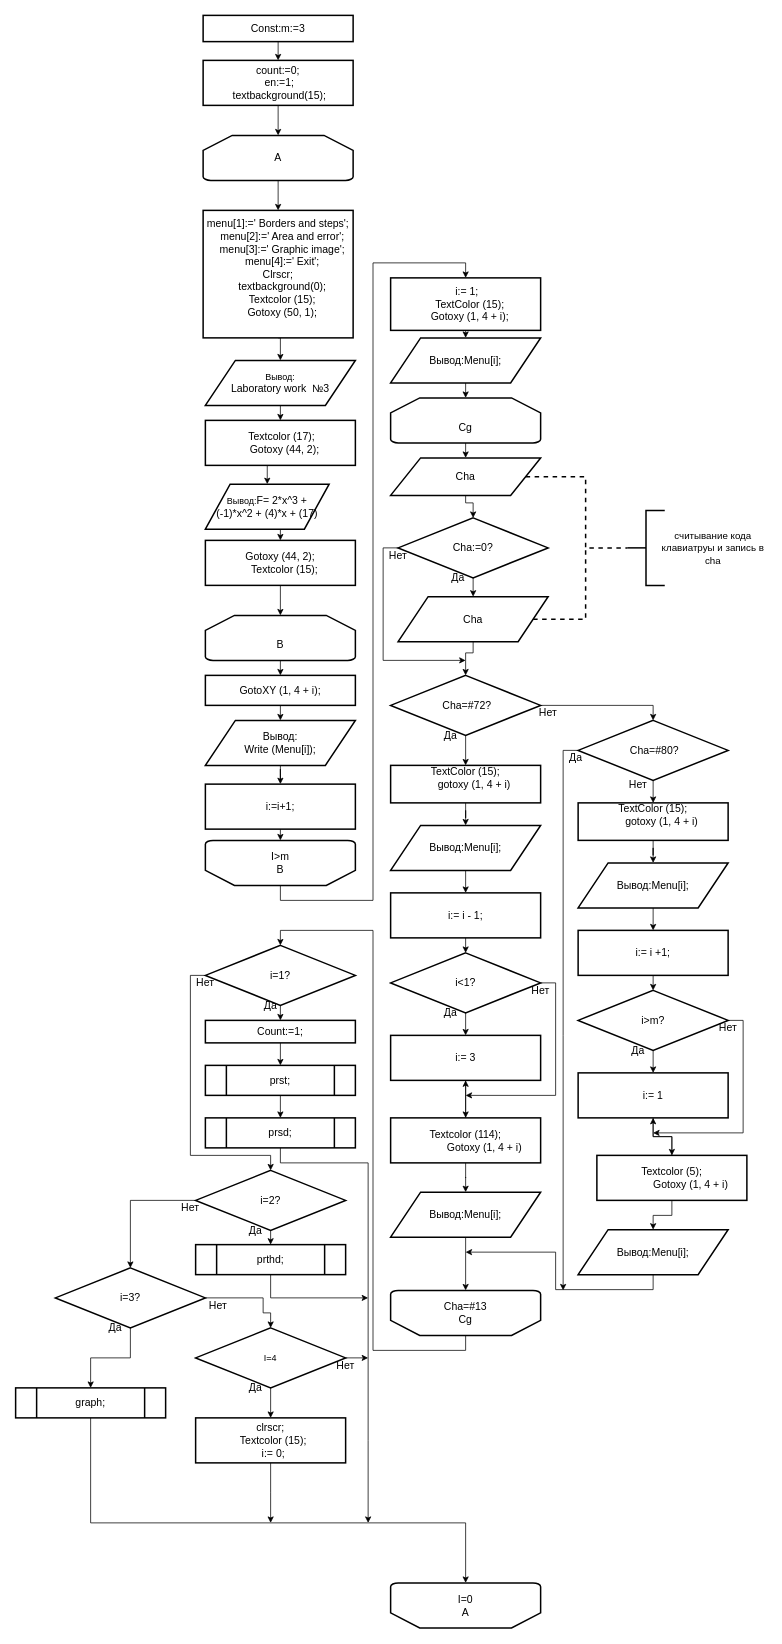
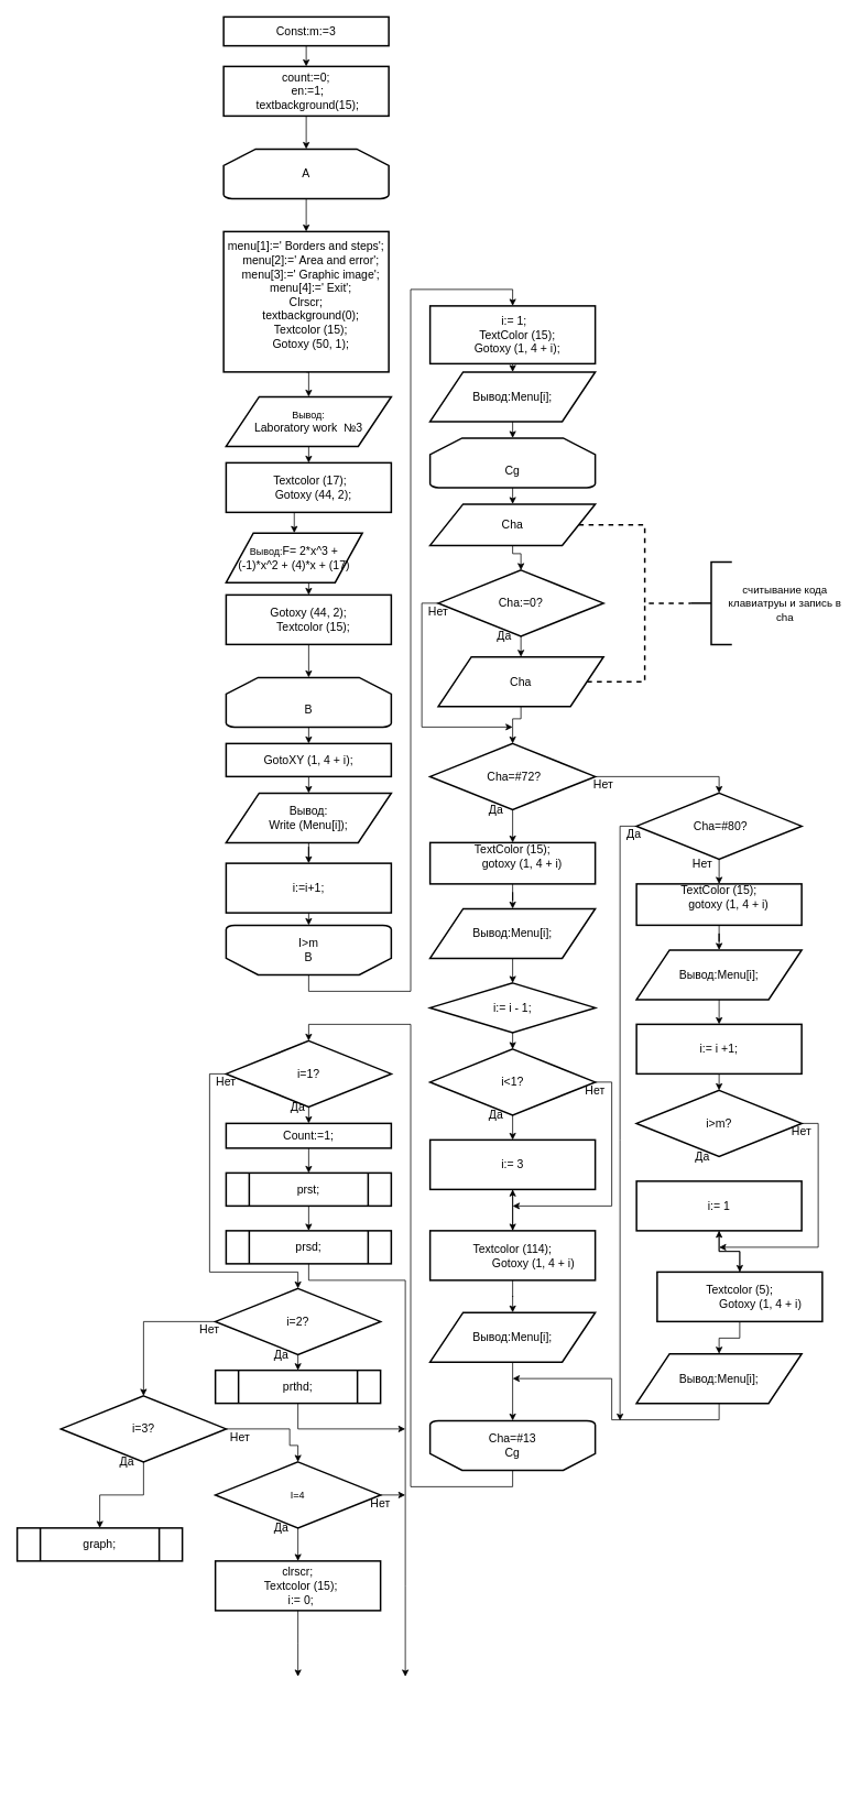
- <mxCell id="44" value="&lt;span style=&quot;white-space: normal&quot;&gt;i:= i - 1;&lt;/span&gt;" style="rounded=0;whiteSpace=wrap;html=1;strokeWidth=2;fontSize=14;" parent="1" vertex="1"><mxGeometry x="520" y="1190" width="200" height="60" as="geometry" /></mxCell>
+ <mxCell id="44" value="&lt;span style=&quot;white-space: normal&quot;&gt;i:= i - 1;&lt;/span&gt;" style="rhombus;whiteSpace=wrap;html=1;strokeWidth=2;fontSize=14;" parent="1" vertex="1"><mxGeometry x="520" y="1190" width="200" height="60" as="geometry" /></mxCell>
- <mxCell id="49" style="edgeStyle=orthogonalEdgeStyle;rounded=0;orthogonalLoop=1;jettySize=auto;html=1;exitX=0.5;exitY=1;exitDx=0;exitDy=0;entryX=0.5;entryY=0;entryDx=0;entryDy=0;fontSize=14;" parent="1" source="50" target="59" edge="1"><mxGeometry relative="1" as="geometry" /></mxCell>
- <mxCell id="81" style="edgeStyle=orthogonalEdgeStyle;rounded=0;orthogonalLoop=1;jettySize=auto;html=1;exitX=0.5;exitY=1;exitDx=0;exitDy=0;fontSize=14;entryX=0.5;entryY=1;entryDx=0;entryDy=0;entryPerimeter=0;" parent="1" source="127" target="100" edge="1"><mxGeometry relative="1" as="geometry"><mxPoint x="330" y="1910" as="targetPoint" /><mxPoint x="120" y="1900" as="sourcePoint" /><Array as="points"><mxPoint x="120" y="2030" /><mxPoint x="620" y="2030" /></Array></mxGeometry></mxCell>
- <mxCell id="100" value="I=0&lt;br&gt;A" style="strokeWidth=2;html=1;shape=mxgraph.flowchart.loop_limit;whiteSpace=wrap;fontSize=14;direction=west;" parent="1" vertex="1"><mxGeometry x="520" y="2110" width="200" height="60" as="geometry" /></mxCell>
